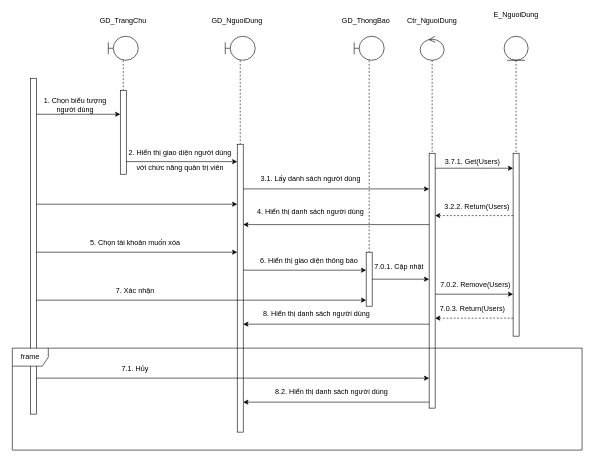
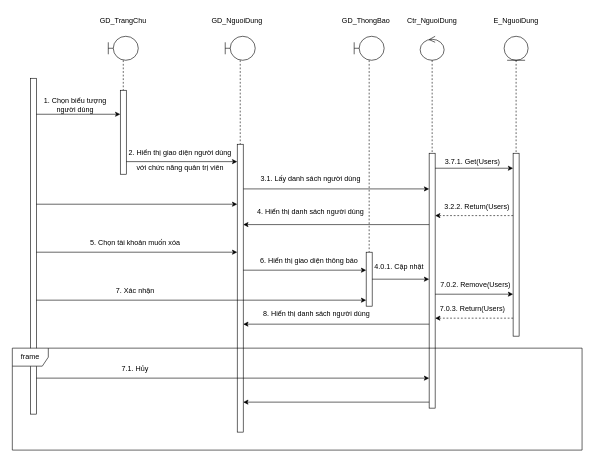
- <mxCell id="15" value="E_NguoiDung" style="text;html=1;align=center;verticalAlign=middle;whiteSpace=wrap;rounded=0;" parent="1" vertex="1"><mxGeometry x="830" y="10" width="60" height="30" as="geometry" /></mxCell>
+ <mxCell id="15" value="E_NguoiDung" style="text;html=1;align=center;verticalAlign=middle;whiteSpace=wrap;rounded=0;" parent="1" vertex="1"><mxGeometry x="830" y="20" width="60" height="30" as="geometry" /></mxCell>
- <mxCell id="37" value="7.0.1. Cập nhật" style="text;html=1;align=center;verticalAlign=middle;whiteSpace=wrap;rounded=0;" parent="1" vertex="1"><mxGeometry x="540" y="430" width="250" height="30" as="geometry" /></mxCell>
+ <mxCell id="37" value="4.0.1. Cập nhật" style="text;html=1;align=center;verticalAlign=middle;whiteSpace=wrap;rounded=0;" parent="1" vertex="1"><mxGeometry x="540" y="430" width="250" height="30" as="geometry" /></mxCell>
- <mxCell id="50" value="8.2. Hiển thị danh sách người dùng" style="text;html=1;align=center;verticalAlign=middle;whiteSpace=wrap;rounded=0;" parent="1" vertex="1"><mxGeometry x="450" y="640" width="205" height="25" as="geometry" /></mxCell>
